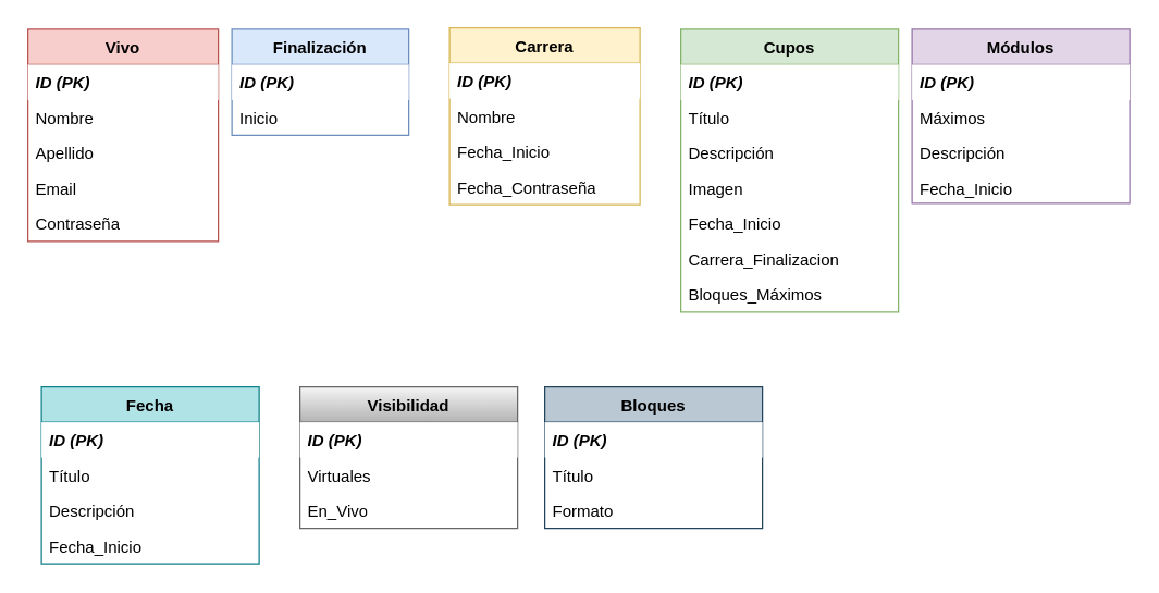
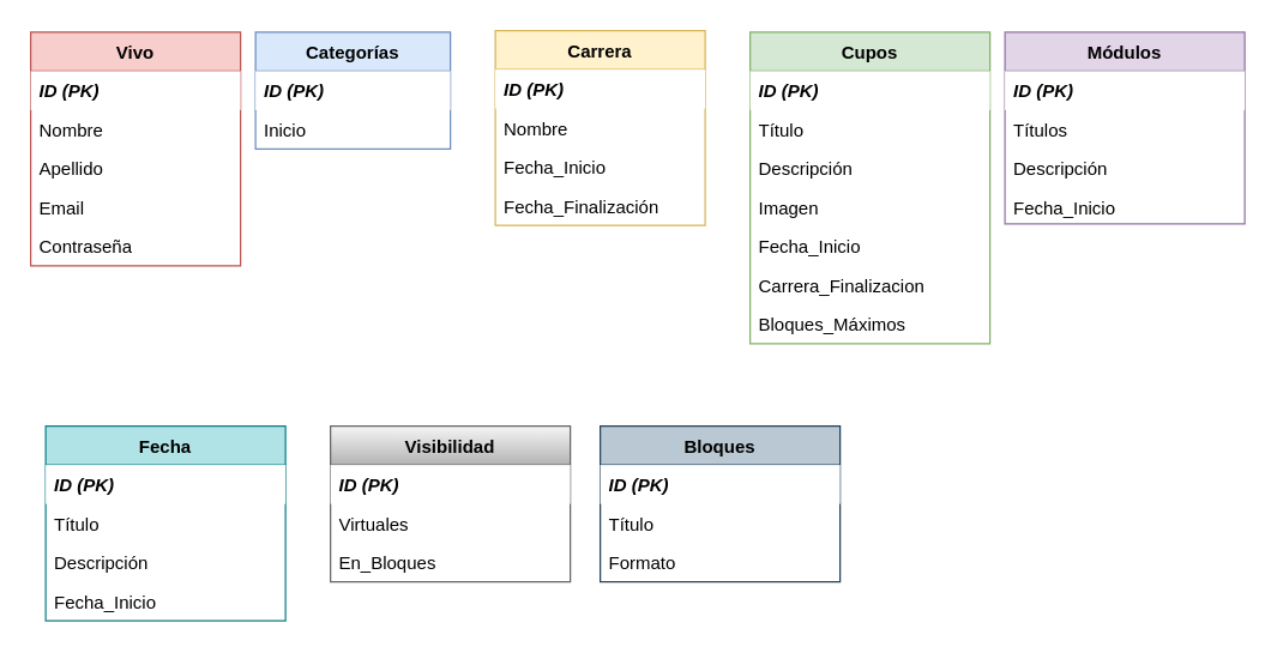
- <mxCell id="8" value="Finalización" style="swimlane;fontStyle=1;align=center;verticalAlign=top;childLayout=stackLayout;horizontal=1;startSize=26;horizontalStack=0;resizeParent=1;resizeParentMax=0;resizeLast=0;collapsible=1;marginBottom=0;whiteSpace=wrap;html=1;fillColor=#dae8fc;strokeColor=#6c8ebf;" vertex="1" parent="1"><mxGeometry x="170" y="21" width="130" height="78" as="geometry" /></mxCell>
+ <mxCell id="8" value="Categorías" style="swimlane;fontStyle=1;align=center;verticalAlign=top;childLayout=stackLayout;horizontal=1;startSize=26;horizontalStack=0;resizeParent=1;resizeParentMax=0;resizeLast=0;collapsible=1;marginBottom=0;whiteSpace=wrap;html=1;fillColor=#dae8fc;strokeColor=#6c8ebf;" vertex="1" parent="1"><mxGeometry x="170" y="21" width="130" height="78" as="geometry" /></mxCell>
- <mxCell id="26" value="Máximos" style="text;strokeColor=none;fillColor=none;align=left;verticalAlign=top;spacingLeft=4;spacingRight=4;overflow=hidden;rotatable=0;points=[[0,0.5],[1,0.5]];portConstraint=eastwest;whiteSpace=wrap;html=1;" vertex="1" parent="24"><mxGeometry y="52" width="160" height="26" as="geometry" /></mxCell>
+ <mxCell id="26" value="Títulos" style="text;strokeColor=none;fillColor=none;align=left;verticalAlign=top;spacingLeft=4;spacingRight=4;overflow=hidden;rotatable=0;points=[[0,0.5],[1,0.5]];portConstraint=eastwest;whiteSpace=wrap;html=1;" vertex="1" parent="24"><mxGeometry y="52" width="160" height="26" as="geometry" /></mxCell>
- <mxCell id="15" value="Fecha_Contraseña" style="text;strokeColor=none;fillColor=none;align=left;verticalAlign=top;spacingLeft=4;spacingRight=4;overflow=hidden;rotatable=0;points=[[0,0.5],[1,0.5]];portConstraint=eastwest;whiteSpace=wrap;html=1;" vertex="1" parent="11"><mxGeometry y="104" width="140" height="26" as="geometry" /></mxCell>
+ <mxCell id="15" value="Fecha_Finalización" style="text;strokeColor=none;fillColor=none;align=left;verticalAlign=top;spacingLeft=4;spacingRight=4;overflow=hidden;rotatable=0;points=[[0,0.5],[1,0.5]];portConstraint=eastwest;whiteSpace=wrap;html=1;" vertex="1" parent="11"><mxGeometry y="104" width="140" height="26" as="geometry" /></mxCell>
- <mxCell id="41" value="En_Vivo" style="text;strokeColor=none;fillColor=none;align=left;verticalAlign=top;spacingLeft=4;spacingRight=4;overflow=hidden;rotatable=0;points=[[0,0.5],[1,0.5]];portConstraint=eastwest;whiteSpace=wrap;html=1;" vertex="1" parent="38"><mxGeometry y="78" width="160" height="26" as="geometry" /></mxCell>
+ <mxCell id="41" value="En_Bloques" style="text;strokeColor=none;fillColor=none;align=left;verticalAlign=top;spacingLeft=4;spacingRight=4;overflow=hidden;rotatable=0;points=[[0,0.5],[1,0.5]];portConstraint=eastwest;whiteSpace=wrap;html=1;" vertex="1" parent="38"><mxGeometry y="78" width="160" height="26" as="geometry" /></mxCell>
